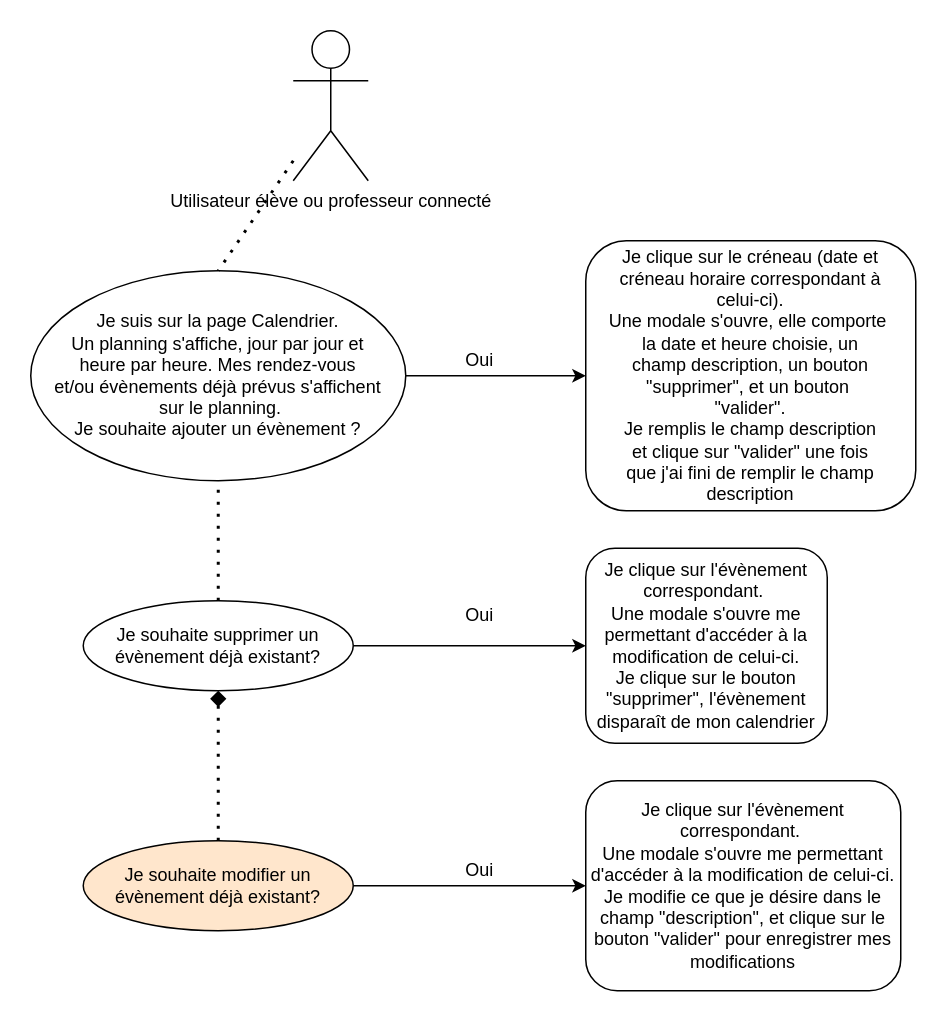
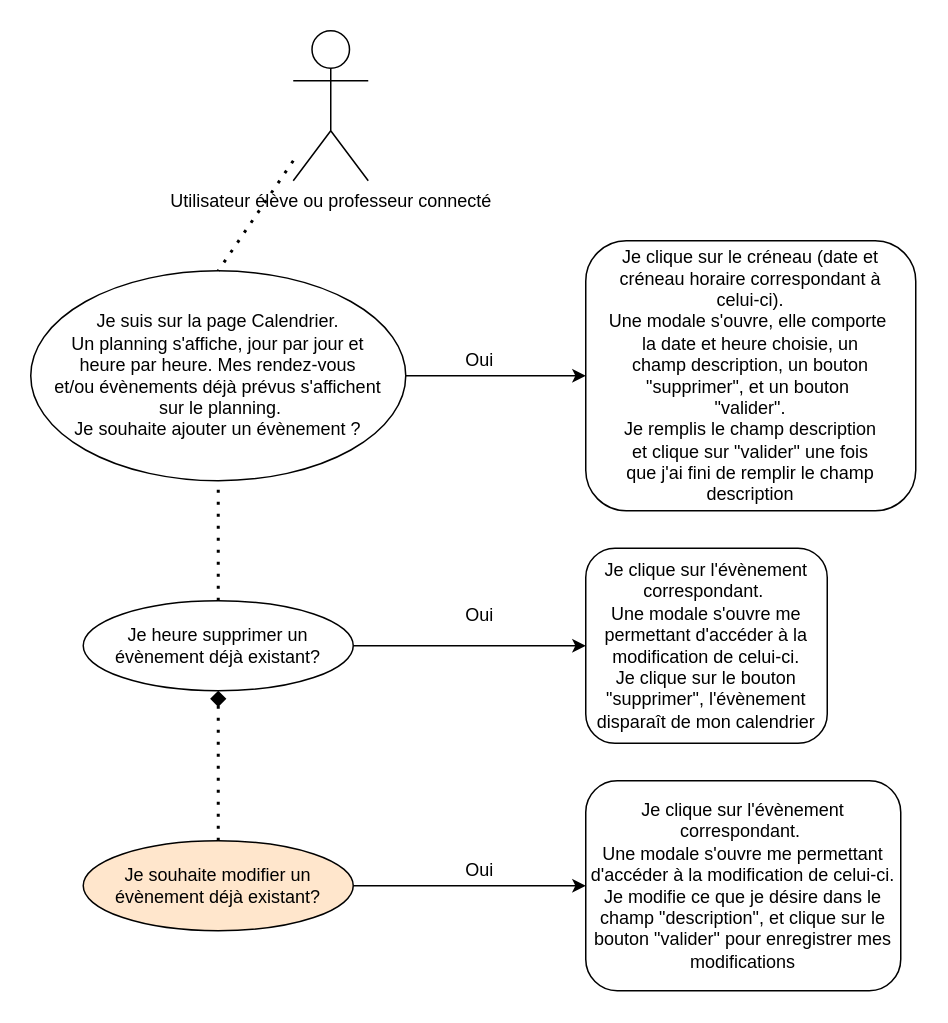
- <mxCell id="10" value="Je souhaite supprimer un évènement déjà existant?" style="ellipse;whiteSpace=wrap;html=1;" vertex="1" parent="1"><mxGeometry x="55" y="400" width="180" height="60" as="geometry" /></mxCell>
+ <mxCell id="10" value="Je heure supprimer un évènement déjà existant?" style="ellipse;whiteSpace=wrap;html=1;" vertex="1" parent="1"><mxGeometry x="55" y="400" width="180" height="60" as="geometry" /></mxCell>
